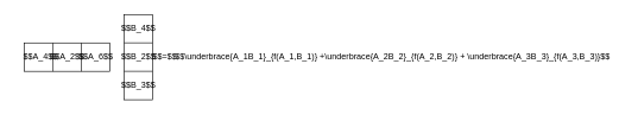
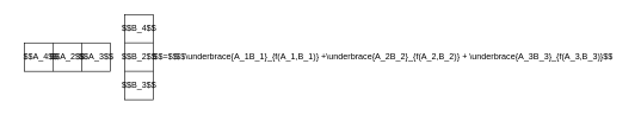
- <mxCell id="7" value="$$A_6$$" style="text;html=1;align=center;verticalAlign=middle;resizable=0;points=[];autosize=1;strokeColor=none;fillColor=none;" parent="1" vertex="1"><mxGeometry x="98" y="65" width="70" height="30" as="geometry" /></mxCell>
+ <mxCell id="7" value="$$A_3$$" style="text;html=1;align=center;verticalAlign=middle;resizable=0;points=[];autosize=1;strokeColor=none;fillColor=none;" parent="1" vertex="1"><mxGeometry x="98" y="65" width="70" height="30" as="geometry" /></mxCell>
